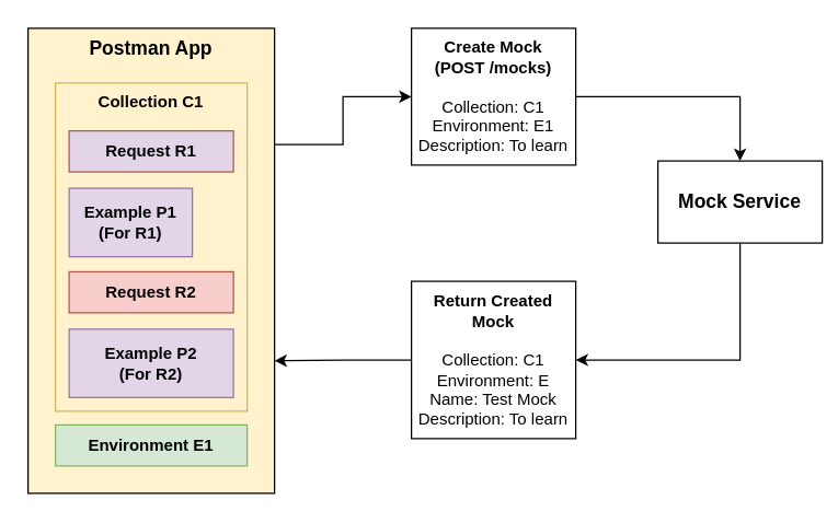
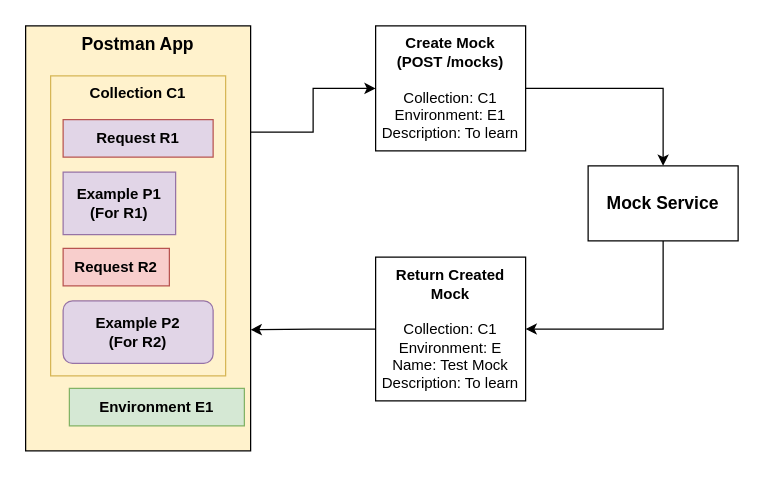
- <mxCell id="15" value="&lt;font style=&quot;font-size: 14px&quot;&gt;&lt;b&gt;Mock Service&lt;/b&gt;&lt;/font&gt;" style="rounded=0;whiteSpace=wrap;html=1;glass=0;labelBackgroundColor=none;gradientColor=none;verticalAlign=middle;" vertex="1" parent="1"><mxGeometry x="480" y="117" width="120" height="60" as="geometry" /></mxCell>
+ <mxCell id="15" value="&lt;font style=&quot;font-size: 14px&quot;&gt;&lt;b&gt;Mock Service&lt;/b&gt;&lt;/font&gt;" style="rounded=0;whiteSpace=wrap;html=1;glass=0;labelBackgroundColor=none;gradientColor=none;verticalAlign=middle;" vertex="1" parent="1"><mxGeometry x="470" y="132" width="120" height="60" as="geometry" /></mxCell>
- <mxCell id="7" value="&lt;b&gt;Request R2&lt;/b&gt;" style="rounded=0;whiteSpace=wrap;html=1;verticalAlign=middle;fillColor=#f8cecc;strokeColor=#b85450;" vertex="1" parent="1"><mxGeometry x="50" y="198" width="120" height="30" as="geometry" /></mxCell>
+ <mxCell id="7" value="&lt;b&gt;Request R2&lt;/b&gt;" style="rounded=0;whiteSpace=wrap;html=1;verticalAlign=middle;fillColor=#f8cecc;strokeColor=#b85450;" vertex="1" parent="1"><mxGeometry x="50" y="198" width="85" height="30" as="geometry" /></mxCell>
- <mxCell id="9" value="&lt;b&gt;Example P2&lt;br&gt;(For R2)&lt;/b&gt;" style="rounded=0;whiteSpace=wrap;html=1;verticalAlign=middle;fillColor=#e1d5e7;strokeColor=#9673a6;" vertex="1" parent="1"><mxGeometry x="50" y="240" width="120" height="50" as="geometry" /></mxCell>
+ <mxCell id="9" value="&lt;b&gt;Example P2&lt;br&gt;(For R2)&lt;/b&gt;" style="whiteSpace=wrap;html=1;verticalAlign=middle;fillColor=#e1d5e7;strokeColor=#9673a6;rounded=1;" vertex="1" parent="1"><mxGeometry x="50" y="240" width="120" height="50" as="geometry" /></mxCell>
- <mxCell id="4" value="&lt;b&gt;Environment E1&lt;/b&gt;" style="rounded=0;whiteSpace=wrap;html=1;verticalAlign=middle;labelBackgroundColor=none;fillColor=#d5e8d4;strokeColor=#82b366;glass=0;" vertex="1" parent="1"><mxGeometry x="40" y="310" width="140" height="30" as="geometry" /></mxCell>
+ <mxCell id="4" value="&lt;b&gt;Environment E1&lt;/b&gt;" style="rounded=0;whiteSpace=wrap;html=1;verticalAlign=middle;labelBackgroundColor=none;fillColor=#d5e8d4;strokeColor=#82b366;glass=0;" vertex="1" parent="1"><mxGeometry x="55" y="310" width="140" height="30" as="geometry" /></mxCell>
